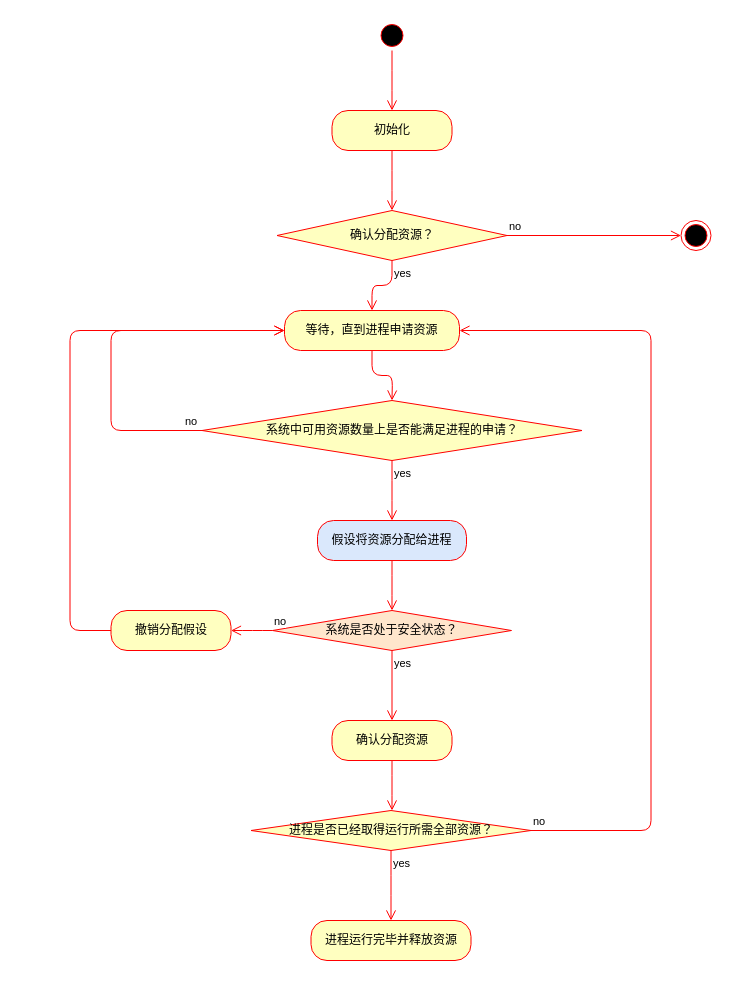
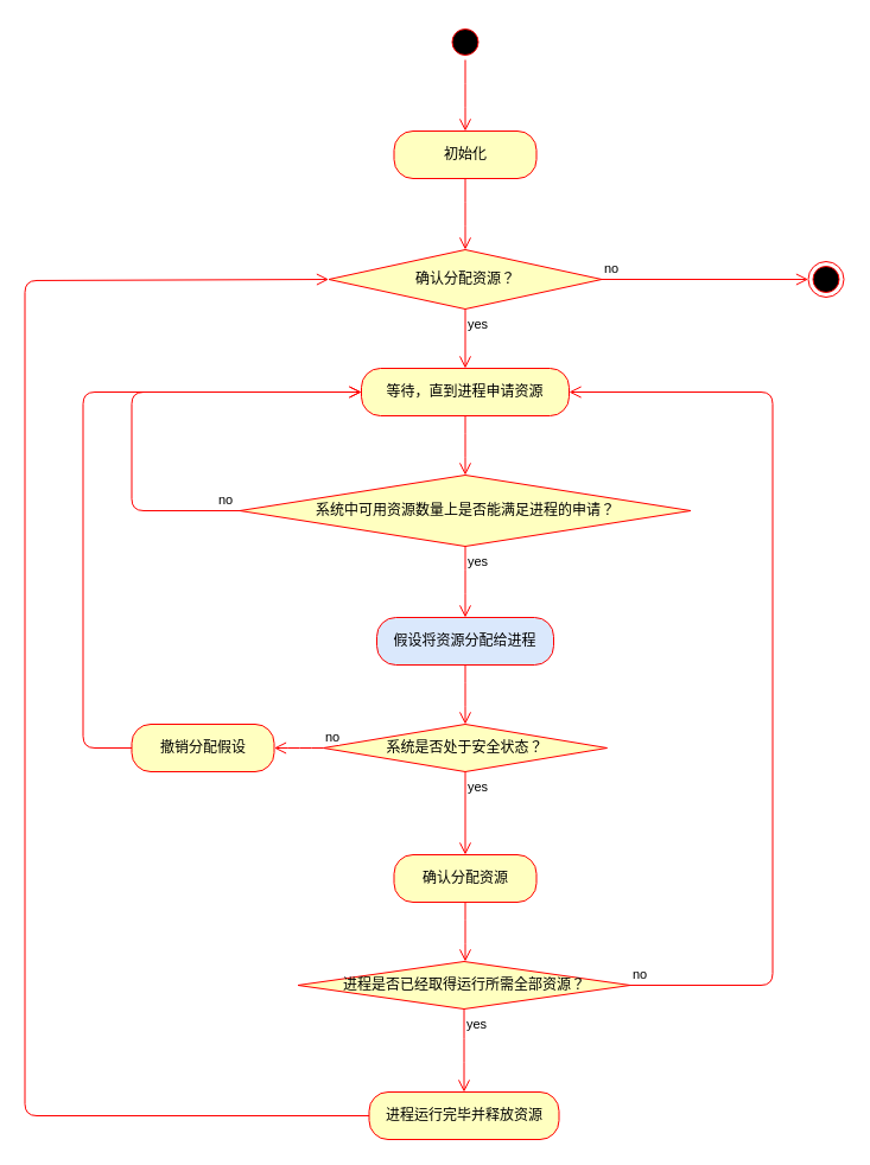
- <mxCell id="9" value="等待，直到进程申请资源" style="rounded=1;whiteSpace=wrap;html=1;arcSize=40;fontColor=#000000;fillColor=#ffffc0;strokeColor=#ff0000;" vertex="1" parent="1"><mxGeometry x="284" y="310" width="175" height="40" as="geometry" /></mxCell>
+ <mxCell id="9" value="等待，直到进程申请资源" style="rounded=1;whiteSpace=wrap;html=1;arcSize=40;fontColor=#000000;fillColor=#ffffc0;strokeColor=#ff0000;" vertex="1" parent="1"><mxGeometry x="304" y="310" width="175" height="40" as="geometry" /></mxCell>
+ <mxCell id="28" value="" style="edgeStyle=orthogonalEdgeStyle;html=1;verticalAlign=bottom;endArrow=open;endSize=8;strokeColor=#ff0000;entryX=0;entryY=0.5;entryDx=0;entryDy=0;" edge="1" source="27" parent="1" target="6"><mxGeometry relative="1" as="geometry"><mxPoint x="391.5" y="1020" as="targetPoint" /><Array as="points"><mxPoint x="20.5" y="940" /><mxPoint x="20.5" y="236" /></Array></mxGeometry></mxCell>
- <mxCell id="16" value="系统是否处于安全状态？" style="rhombus;whiteSpace=wrap;html=1;fillColor=#ffe6cc;strokeColor=#ff0000;" vertex="1" parent="1"><mxGeometry x="272" y="610" width="239" height="40" as="geometry" /></mxCell>
+ <mxCell id="16" value="系统是否处于安全状态？" style="rhombus;whiteSpace=wrap;html=1;fillColor=#ffffc0;strokeColor=#ff0000;" vertex="1" parent="1"><mxGeometry x="272" y="610" width="239" height="40" as="geometry" /></mxCell>
